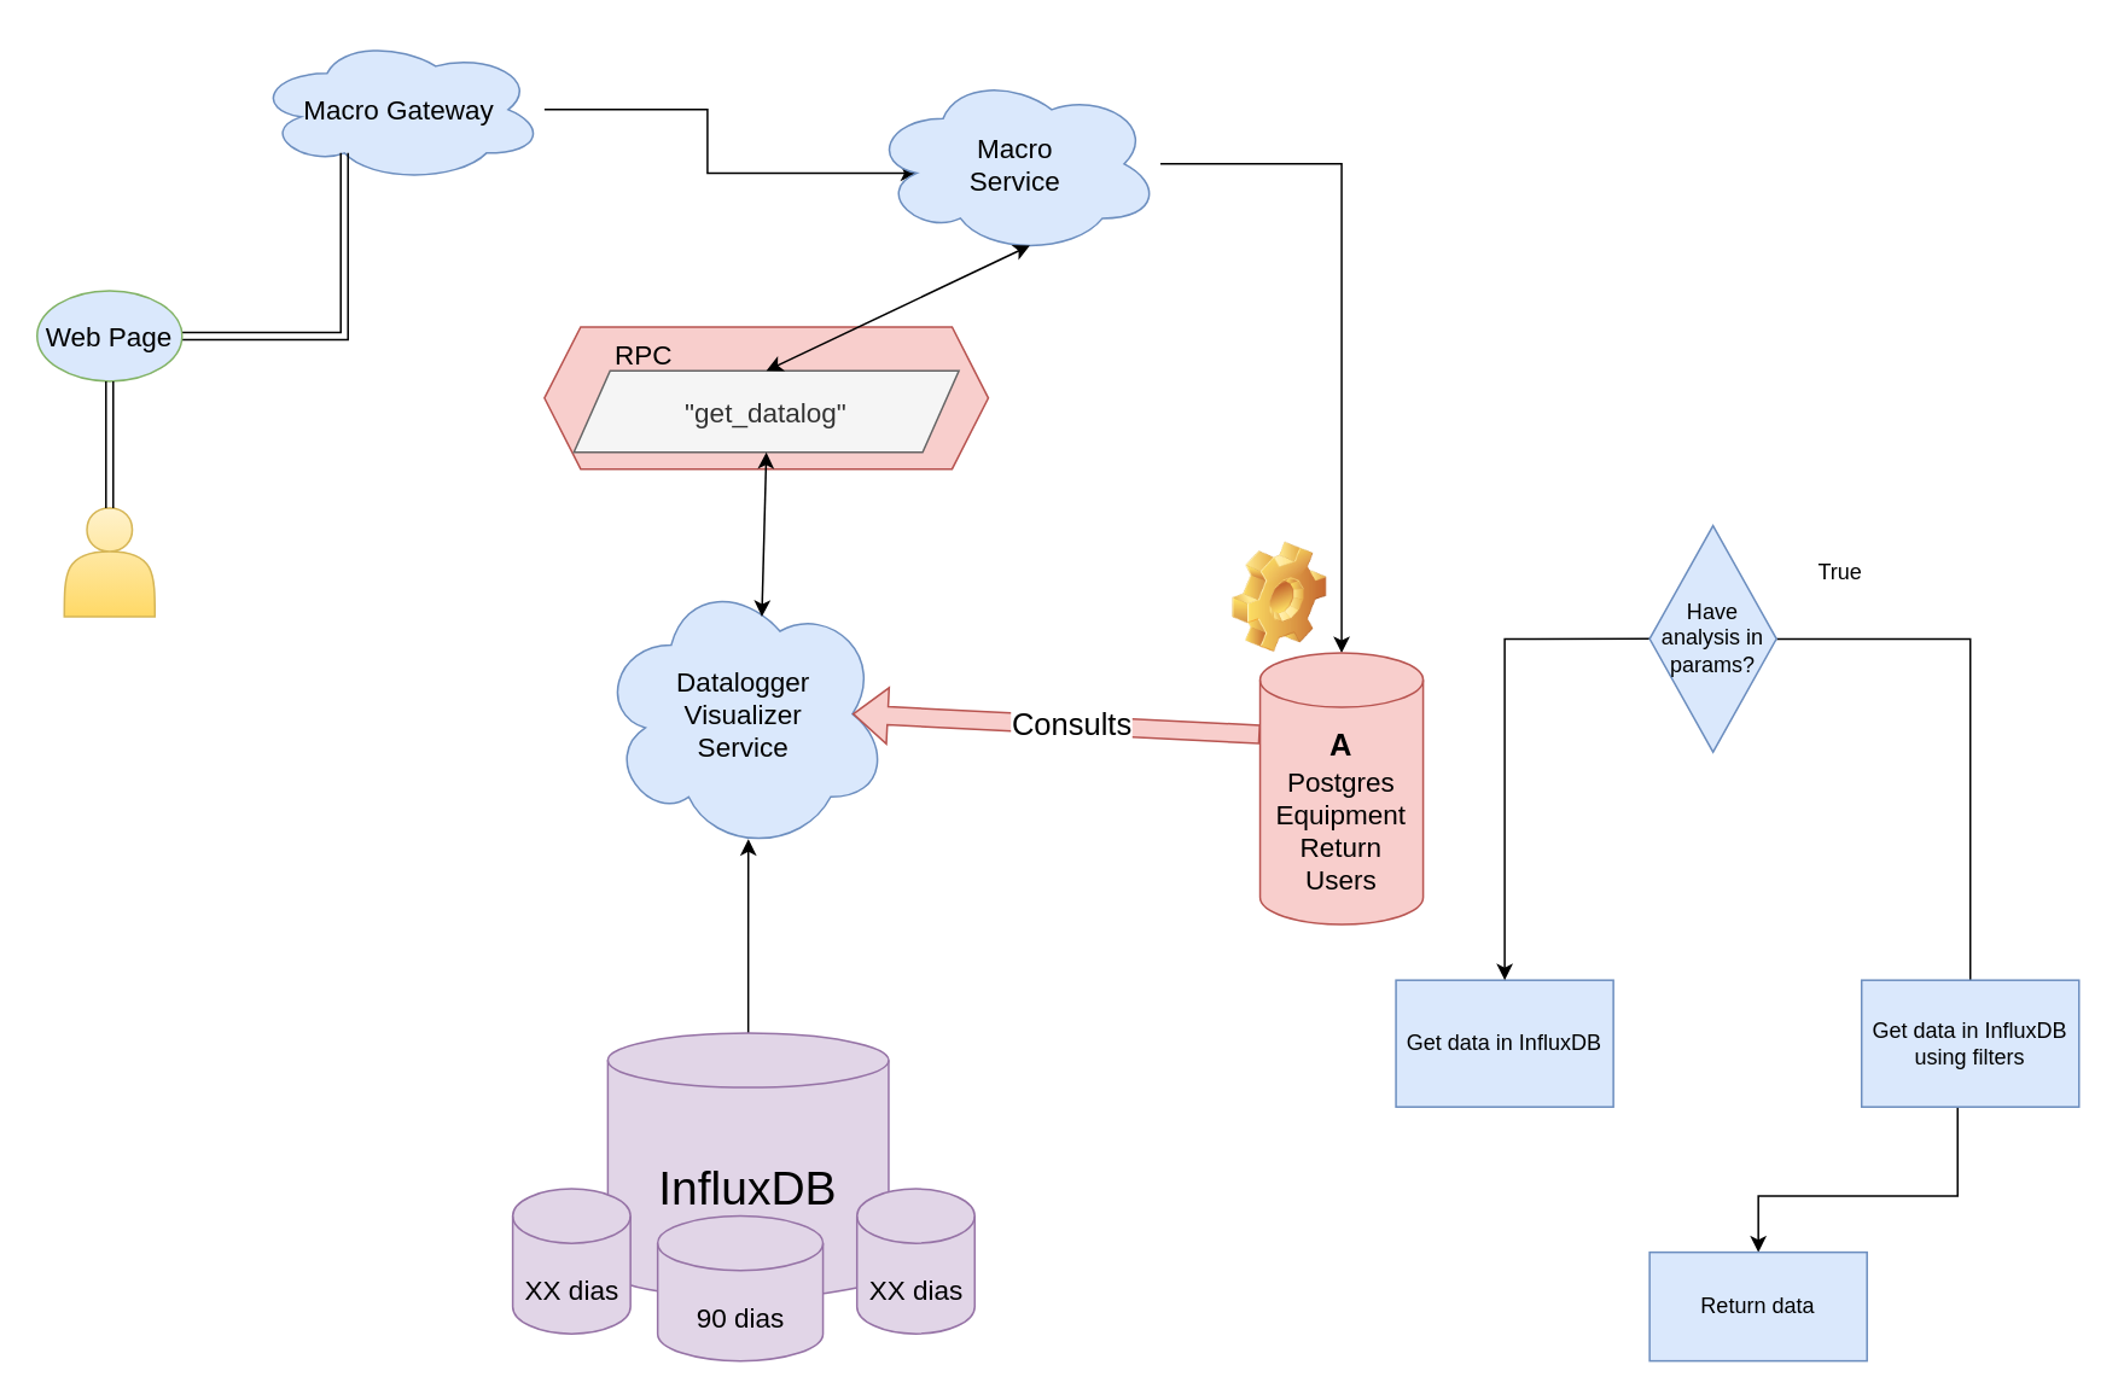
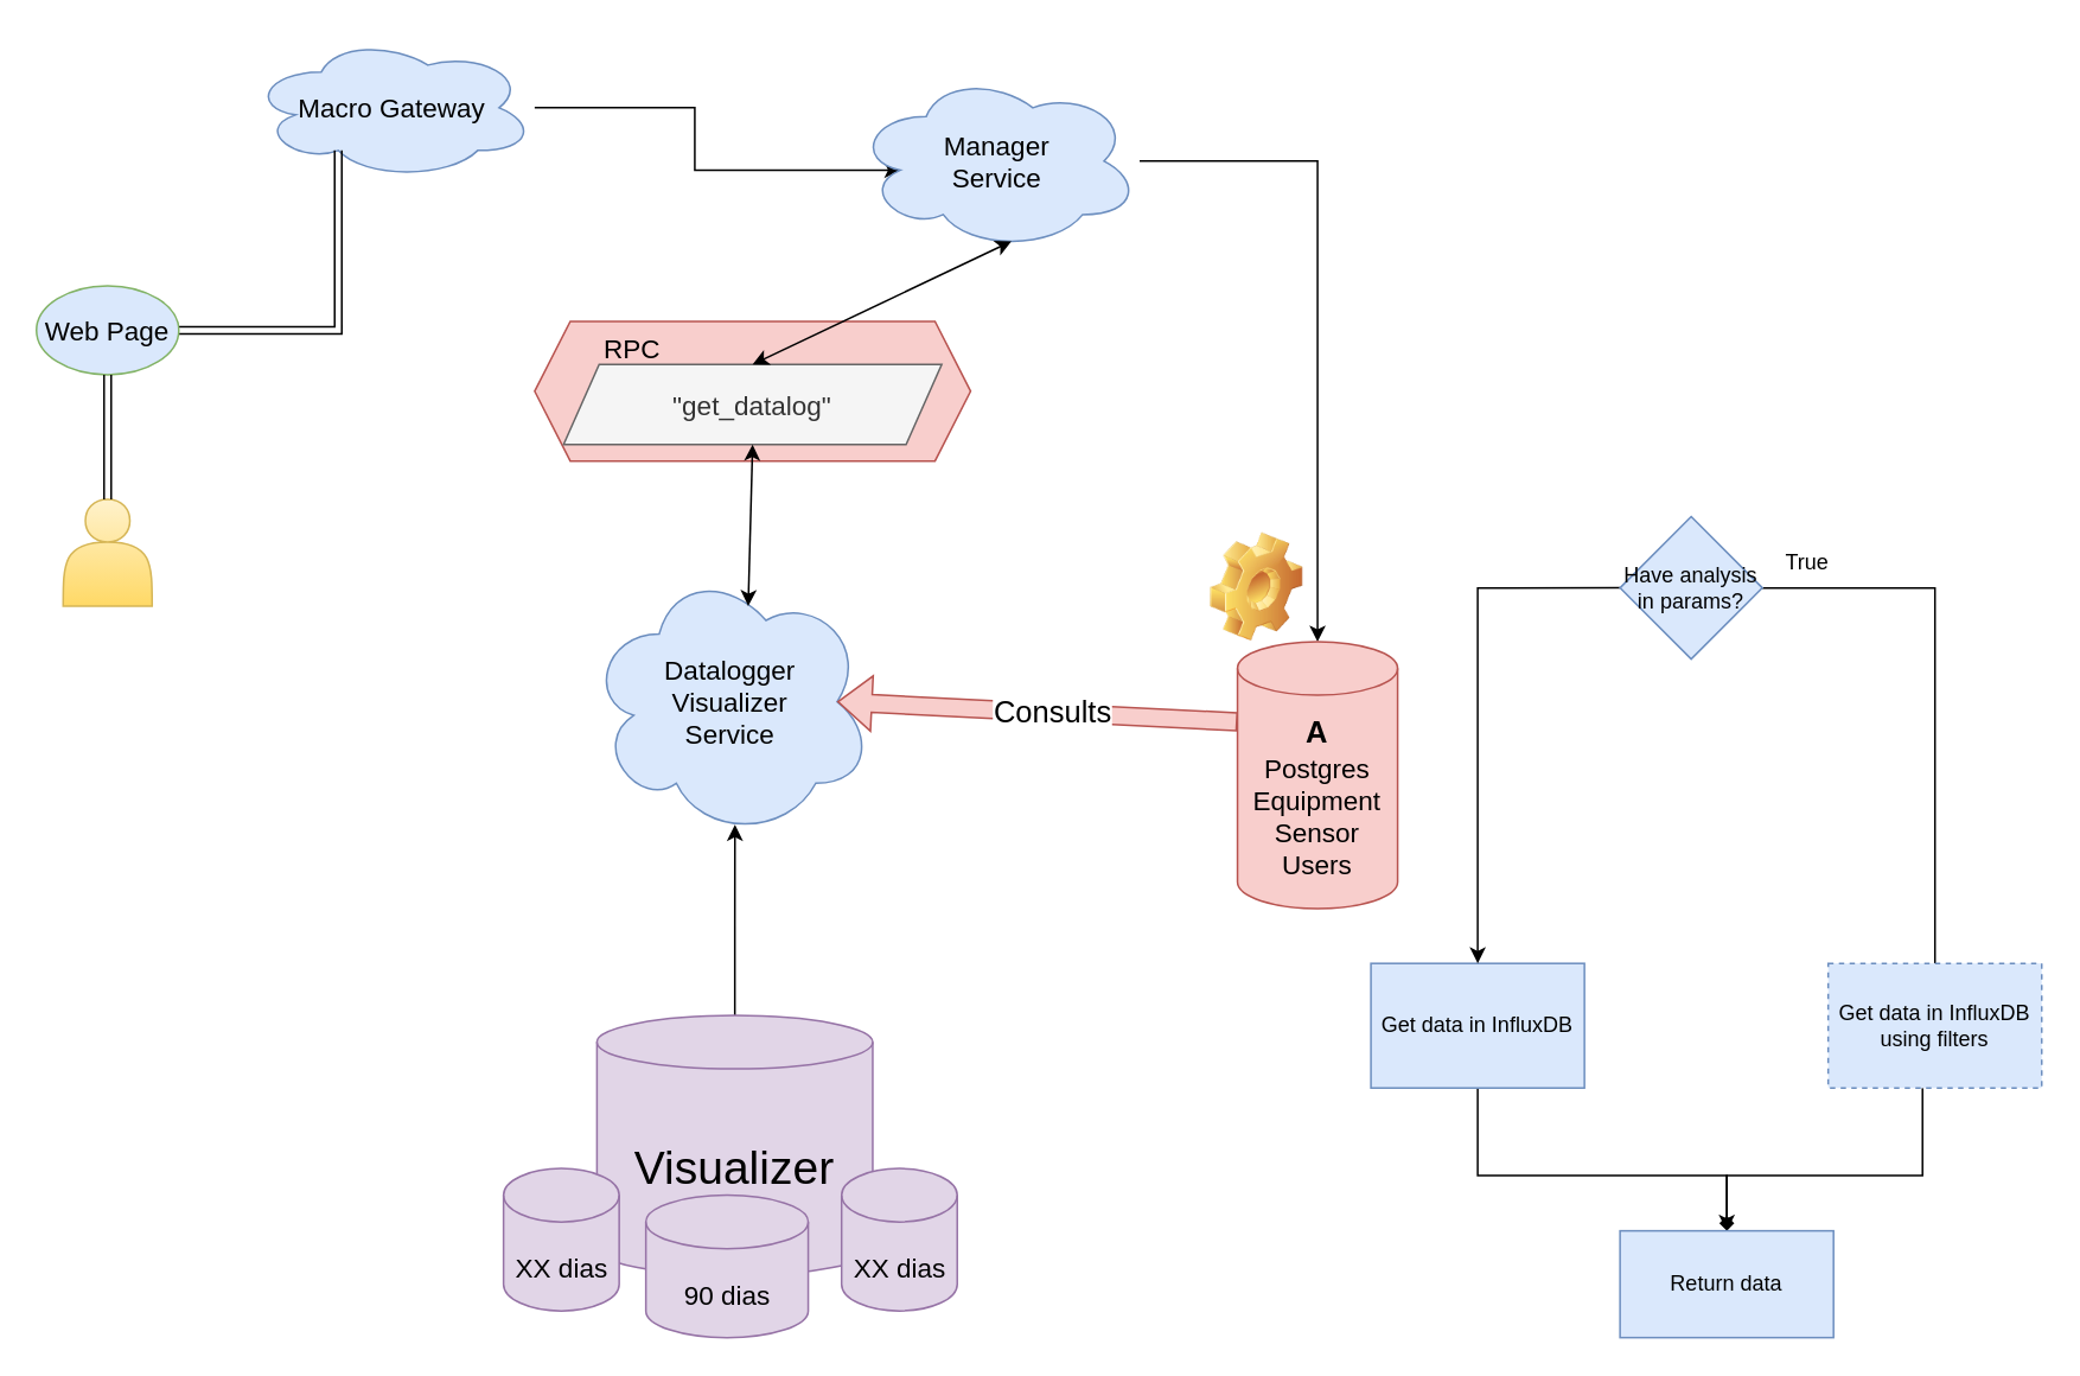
- <mxCell id="10" value="Macro&lt;br&gt;Service" style="ellipse;shape=cloud;whiteSpace=wrap;html=1;fontSize=15;fillColor=#dae8fc;strokeColor=#6c8ebf;" parent="1" vertex="1"><mxGeometry x="480" y="40" width="160" height="100" as="geometry" /></mxCell>
+ <mxCell id="10" value="Manager&lt;br&gt;Service" style="ellipse;shape=cloud;whiteSpace=wrap;html=1;fontSize=15;fillColor=#dae8fc;strokeColor=#6c8ebf;" parent="1" vertex="1"><mxGeometry x="480" y="40" width="160" height="100" as="geometry" /></mxCell>
- <mxCell id="29" value="Have analysis in params?" style="rhombus;whiteSpace=wrap;html=1;fillColor=#dae8fc;strokeColor=#6c8ebf;" parent="1" vertex="1"><mxGeometry x="910" y="289.75" width="70" height="125" as="geometry" /></mxCell>
+ <mxCell id="29" value="Have analysis in params?" style="rhombus;whiteSpace=wrap;html=1;fillColor=#dae8fc;strokeColor=#6c8ebf;" parent="1" vertex="1"><mxGeometry x="910" y="289.75" width="80" height="80" as="geometry" /></mxCell>
- <mxCell id="11" value="&lt;font style=&quot;font-size: 17px;&quot;&gt;&lt;b&gt;A&lt;/b&gt;&lt;/font&gt;&lt;br&gt;Postgres&lt;br&gt;Equipment&lt;br&gt;Return&lt;br&gt;Users" style="shape=cylinder3;whiteSpace=wrap;html=1;boundedLbl=1;backgroundOutline=1;size=15;fontSize=15;fillColor=#f8cecc;strokeColor=#b85450;" parent="1" vertex="1"><mxGeometry x="695" y="360" width="90" height="150" as="geometry" /></mxCell>
+ <mxCell id="11" value="&lt;font style=&quot;font-size: 17px;&quot;&gt;&lt;b&gt;A&lt;/b&gt;&lt;/font&gt;&lt;br&gt;Postgres&lt;br&gt;Equipment&lt;br&gt;Sensor&lt;br&gt;Users" style="shape=cylinder3;whiteSpace=wrap;html=1;boundedLbl=1;backgroundOutline=1;size=15;fontSize=15;fillColor=#f8cecc;strokeColor=#b85450;" parent="1" vertex="1"><mxGeometry x="695" y="360" width="90" height="150" as="geometry" /></mxCell>
- <mxCell id="32" value="Get data in InfluxDB&lt;br&gt;using filters" style="rounded=0;whiteSpace=wrap;html=1;fillColor=#dae8fc;strokeColor=#6c8ebf;" parent="1" vertex="1"><mxGeometry x="1027" y="540.75" width="120" height="70" as="geometry" /></mxCell>
+ <mxCell id="32" value="Get data in InfluxDB&lt;br&gt;using filters" style="rounded=0;whiteSpace=wrap;html=1;fillColor=#dae8fc;strokeColor=#6c8ebf;dashed=1;" parent="1" vertex="1"><mxGeometry x="1027" y="540.75" width="120" height="70" as="geometry" /></mxCell>
- <mxCell id="16" value="&lt;font style=&quot;font-size: 26px;&quot;&gt;InfluxDB&lt;/font&gt;" style="shape=cylinder3;whiteSpace=wrap;html=1;boundedLbl=1;backgroundOutline=1;size=15;fillColor=#e1d5e7;strokeColor=#9673a6;" parent="1" vertex="1"><mxGeometry x="335" y="570" width="155" height="146" as="geometry" /></mxCell>
+ <mxCell id="16" value="&lt;font style=&quot;font-size: 26px;&quot;&gt;Visualizer&lt;/font&gt;" style="shape=cylinder3;whiteSpace=wrap;html=1;boundedLbl=1;backgroundOutline=1;size=15;fillColor=#e1d5e7;strokeColor=#9673a6;" parent="1" vertex="1"><mxGeometry x="335" y="570" width="155" height="146" as="geometry" /></mxCell>
+ <mxCell id="25" style="edgeStyle=orthogonalEdgeStyle;rounded=0;orthogonalLoop=1;jettySize=auto;html=1;entryX=0.5;entryY=0;entryDx=0;entryDy=0;" parent="1" source="26" target="33" edge="1"><mxGeometry relative="1" as="geometry"><Array as="points"><mxPoint x="830" y="660" /><mxPoint x="970" y="660" /></Array></mxGeometry></mxCell>
- <mxCell id="31" style="edgeStyle=orthogonalEdgeStyle;rounded=0;orthogonalLoop=1;jettySize=auto;html=1;entryX=0.5;entryY=0;entryDx=0;entryDy=0;" parent="1" source="32" target="33" edge="1"><mxGeometry relative="1" as="geometry"><Array as="points"><mxPoint x="1080" y="660" /><mxPoint x="970" y="660" /></Array></mxGeometry></mxCell>
+ <mxCell id="31" style="edgeStyle=orthogonalEdgeStyle;rounded=0;orthogonalLoop=1;jettySize=auto;html=1;entryX=0.5;entryY=0;entryDx=0;entryDy=0;endArrow=diamond;" parent="1" source="32" target="33" edge="1"><mxGeometry relative="1" as="geometry"><Array as="points"><mxPoint x="1080" y="660" /><mxPoint x="970" y="660" /></Array></mxGeometry></mxCell>
